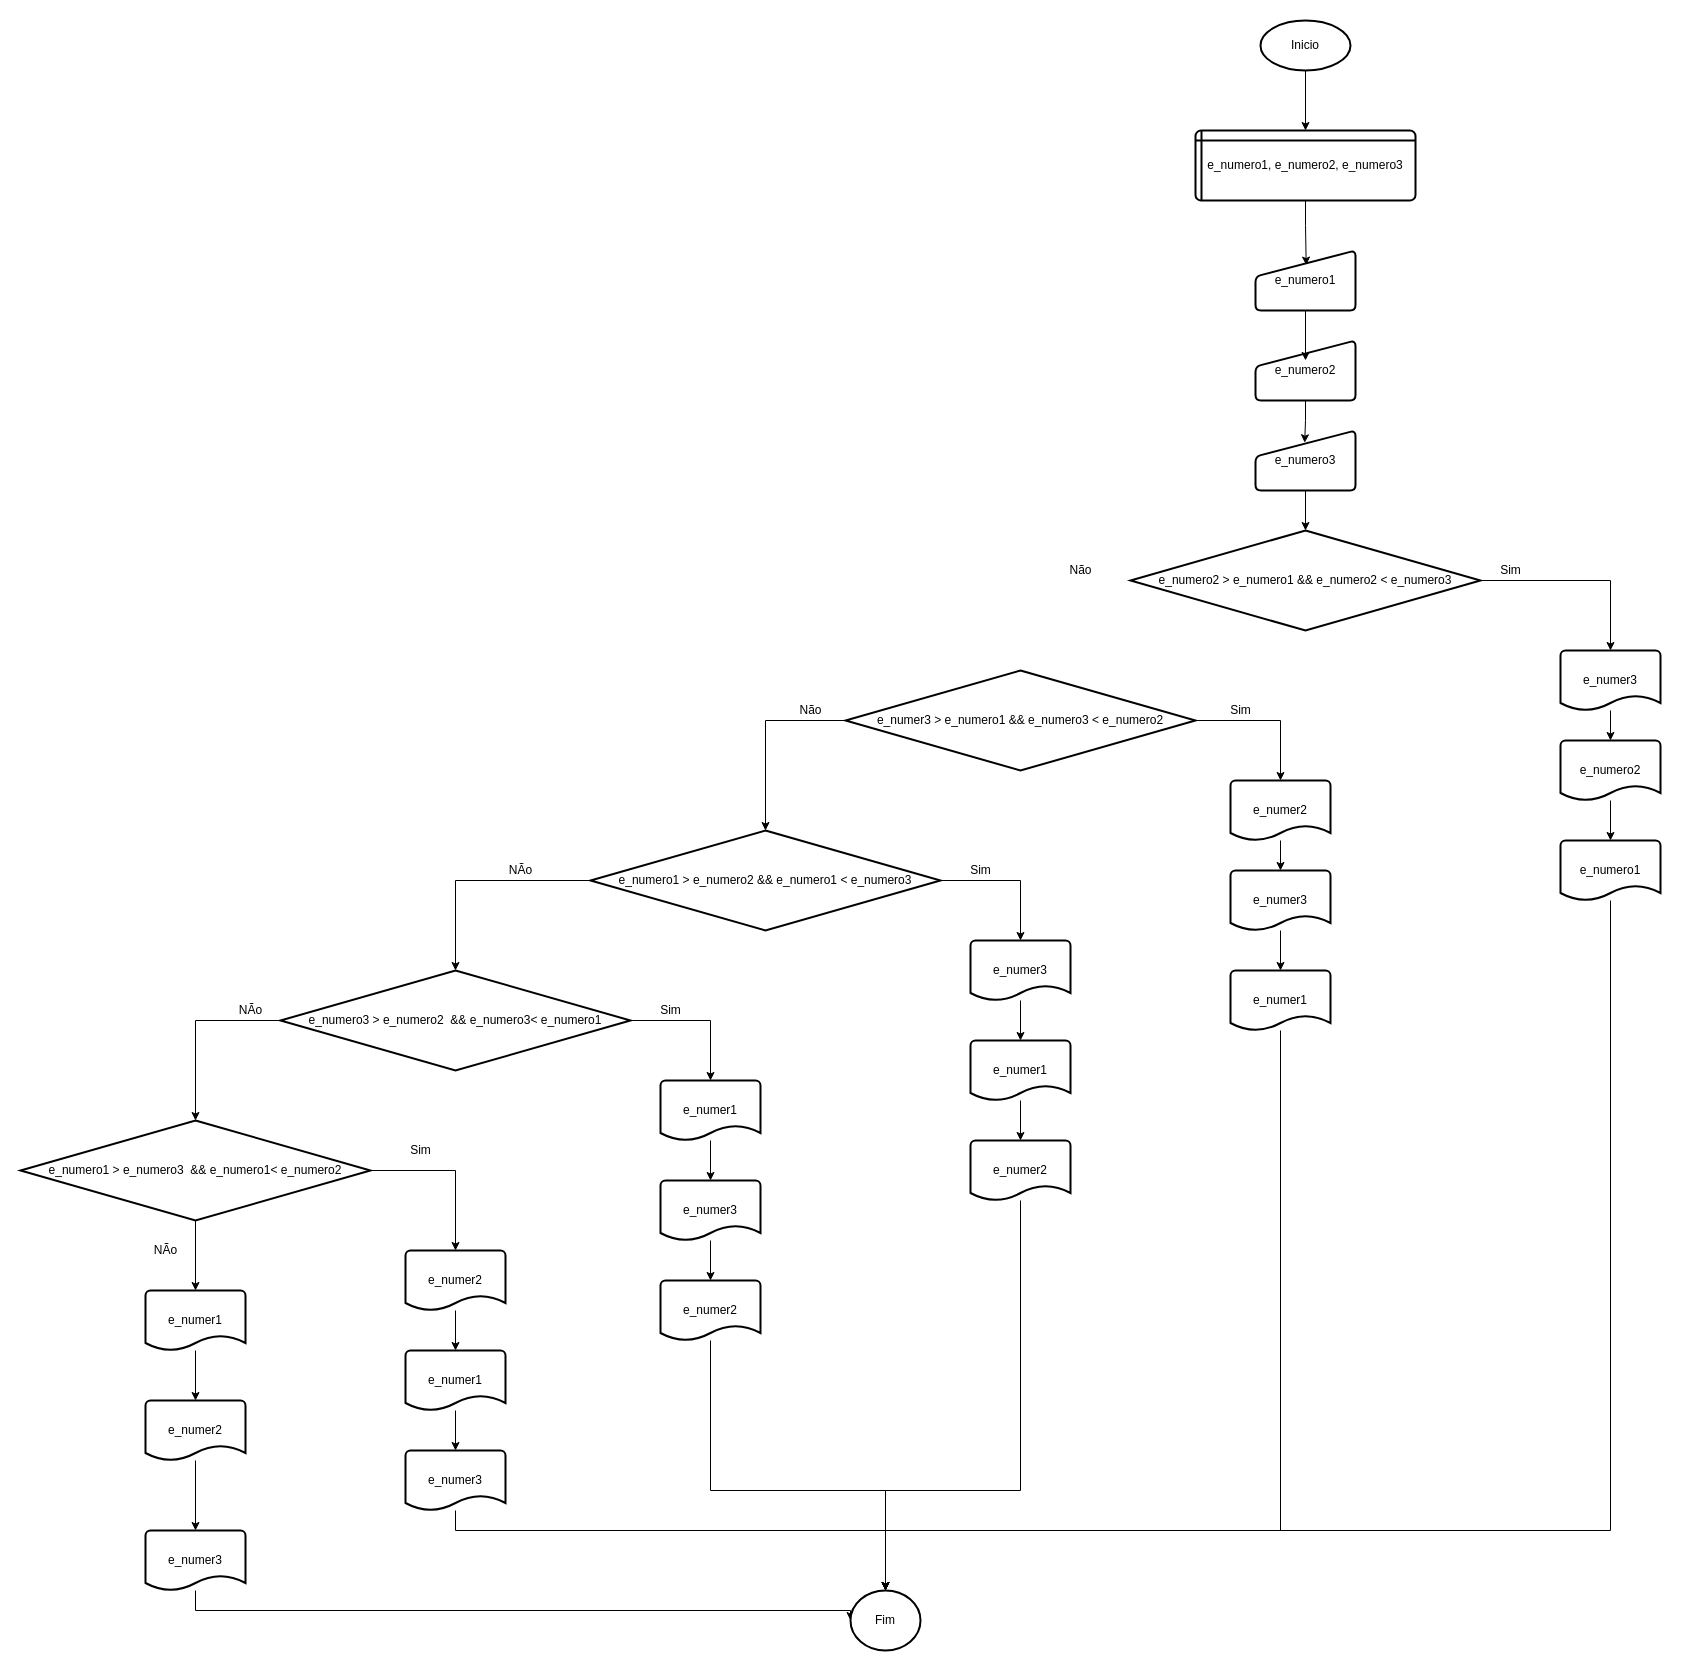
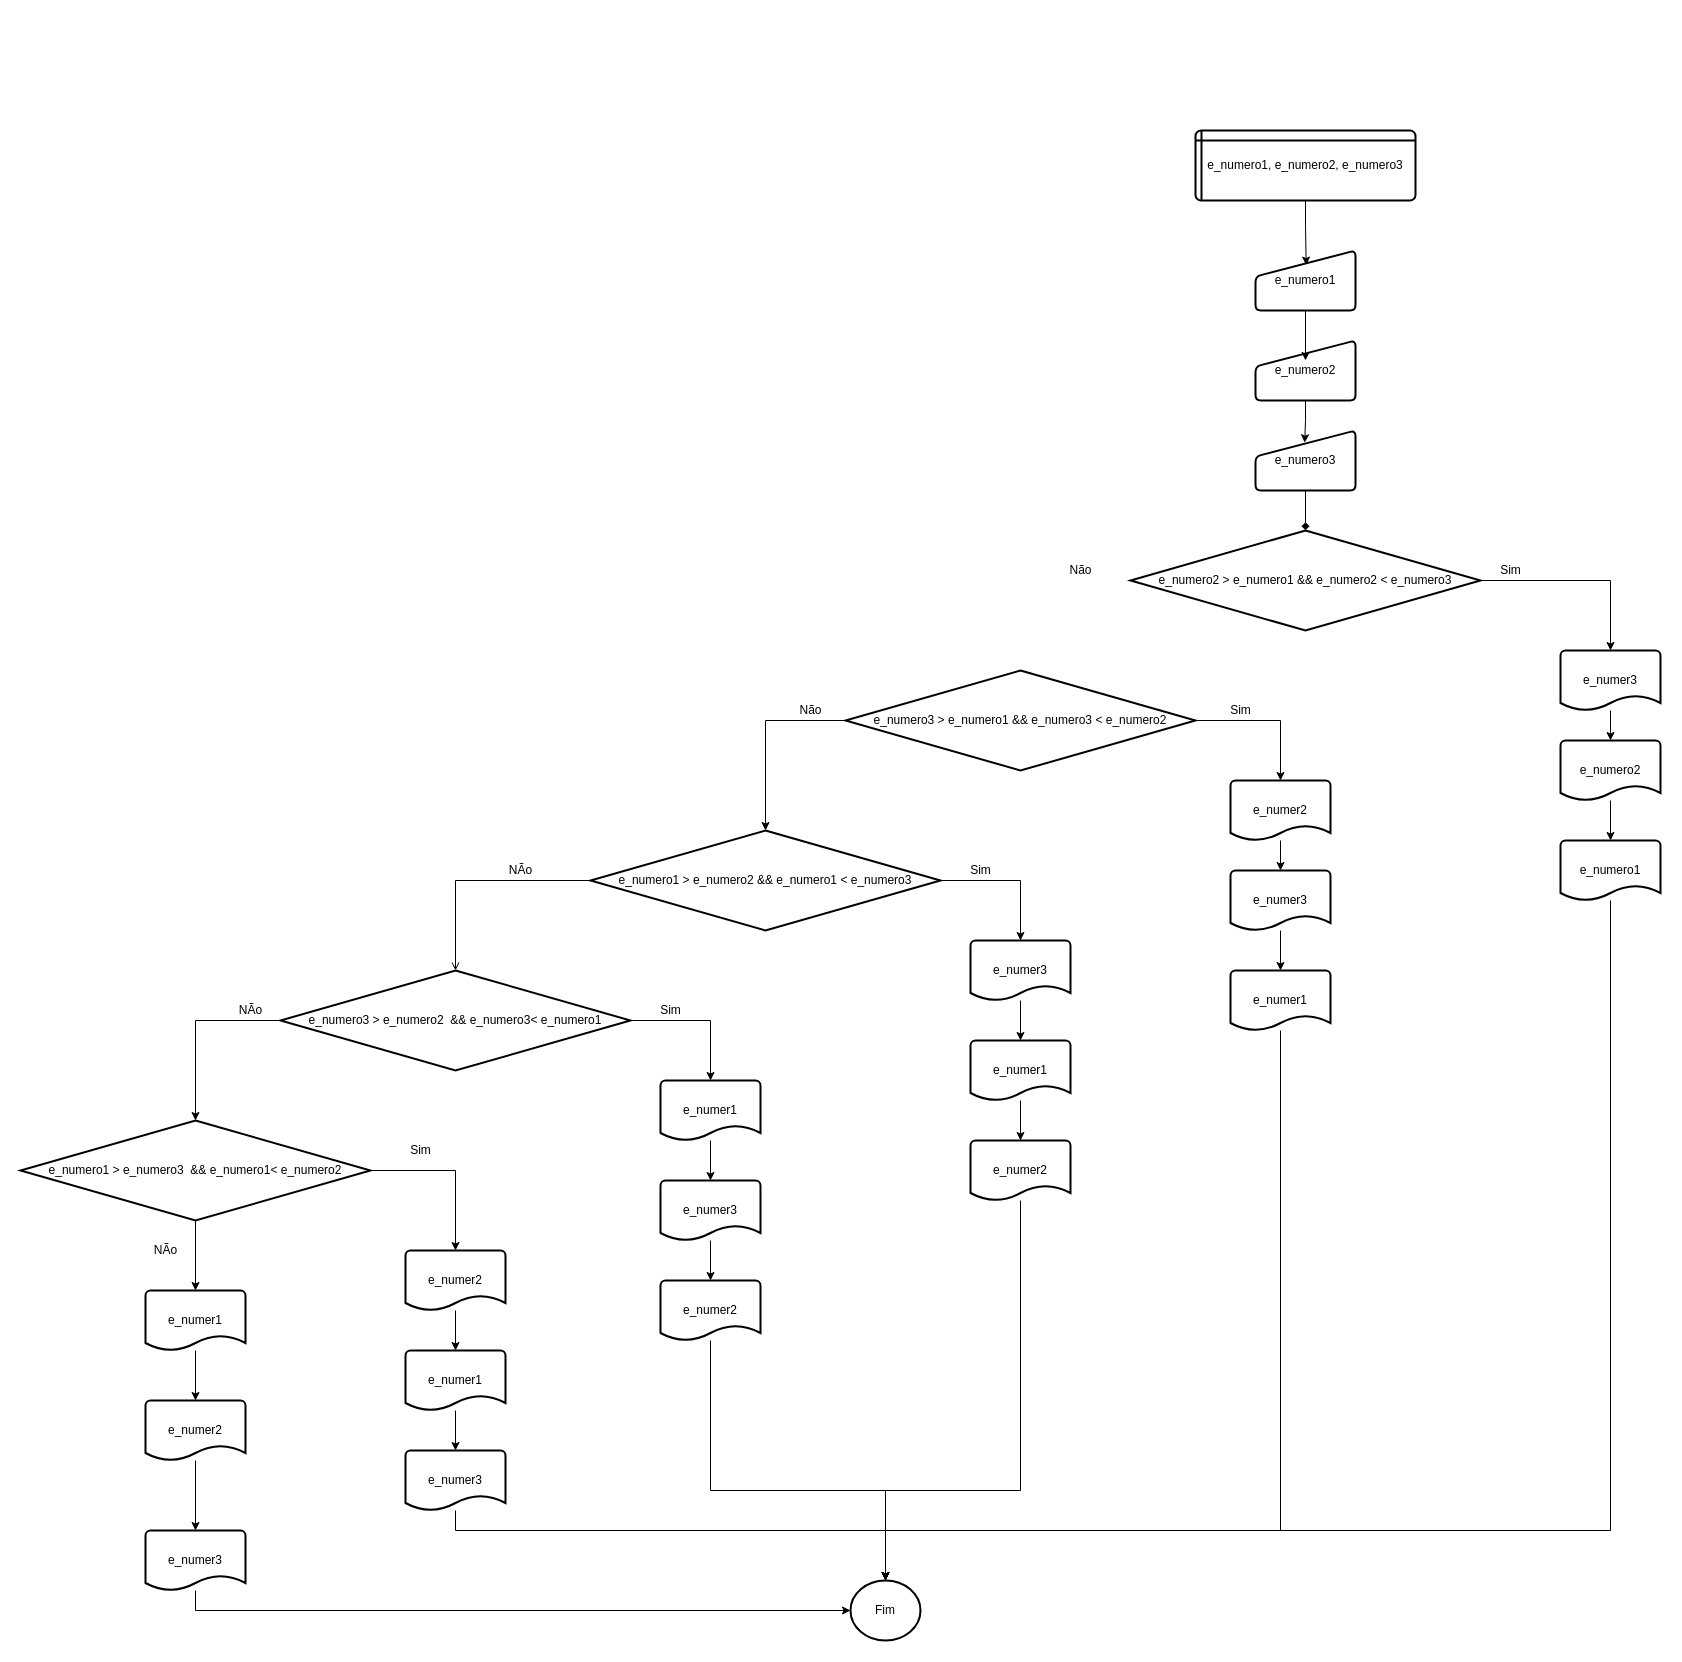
- <mxCell id="3" value="Inicio" style="strokeWidth=2;html=1;shape=mxgraph.flowchart.start_1;whiteSpace=wrap;" parent="1" vertex="1"><mxGeometry x="1260" y="20" width="90" height="50" as="geometry" /></mxCell>
- <mxCell id="2" style="edgeStyle=orthogonalEdgeStyle;rounded=0;orthogonalLoop=1;jettySize=auto;html=1;entryX=0.5;entryY=0;entryDx=0;entryDy=0;" parent="1" source="3" target="5" edge="1"><mxGeometry relative="1" as="geometry" /></mxCell>
- <mxCell id="72" style="edgeStyle=orthogonalEdgeStyle;rounded=0;orthogonalLoop=1;jettySize=auto;html=1;entryX=0.5;entryY=0;entryDx=0;entryDy=0;entryPerimeter=0;" parent="1" source="73" target="7" edge="1"><mxGeometry relative="1" as="geometry" /></mxCell>
+ <mxCell id="72" style="edgeStyle=orthogonalEdgeStyle;rounded=0;orthogonalLoop=1;jettySize=auto;html=1;entryX=0.5;entryY=0;entryDx=0;entryDy=0;entryPerimeter=0;endArrow=diamond;" parent="1" source="73" target="7" edge="1"><mxGeometry relative="1" as="geometry" /></mxCell>
- <mxCell id="17" value="e_numer3 &amp;gt; e_numero1 &amp;amp;&amp;amp; e_numero3 &amp;lt; e_numero2" style="strokeWidth=2;html=1;shape=mxgraph.flowchart.decision;whiteSpace=wrap;" parent="1" vertex="1"><mxGeometry x="845" y="670" width="350" height="100" as="geometry" /></mxCell>
+ <mxCell id="17" value="e_numero3 &amp;gt; e_numero1 &amp;amp;&amp;amp; e_numero3 &amp;lt; e_numero2" style="strokeWidth=2;html=1;shape=mxgraph.flowchart.decision;whiteSpace=wrap;" parent="1" vertex="1"><mxGeometry x="845" y="670" width="350" height="100" as="geometry" /></mxCell>
- <mxCell id="27" style="edgeStyle=orthogonalEdgeStyle;rounded=0;orthogonalLoop=1;jettySize=auto;html=1;entryX=0.5;entryY=0;entryDx=0;entryDy=0;entryPerimeter=0;" parent="1" source="28" target="39" edge="1"><mxGeometry relative="1" as="geometry"><Array as="points"><mxPoint x="455" y="880" /></Array></mxGeometry></mxCell>
+ <mxCell id="27" style="edgeStyle=orthogonalEdgeStyle;rounded=0;orthogonalLoop=1;jettySize=auto;html=1;entryX=0.5;entryY=0;entryDx=0;entryDy=0;entryPerimeter=0;endArrow=open;" parent="1" source="28" target="39" edge="1"><mxGeometry relative="1" as="geometry"><Array as="points"><mxPoint x="455" y="880" /></Array></mxGeometry></mxCell>
- <mxCell id="66" value="Fim" style="strokeWidth=2;html=1;shape=mxgraph.flowchart.start_1;whiteSpace=wrap;" parent="1" vertex="1"><mxGeometry x="850" y="1590" width="70" height="60" as="geometry" /></mxCell>
+ <mxCell id="66" value="Fim" style="strokeWidth=2;html=1;shape=mxgraph.flowchart.start_1;whiteSpace=wrap;" parent="1" vertex="1"><mxGeometry x="850" y="1580" width="70" height="60" as="geometry" /></mxCell>
